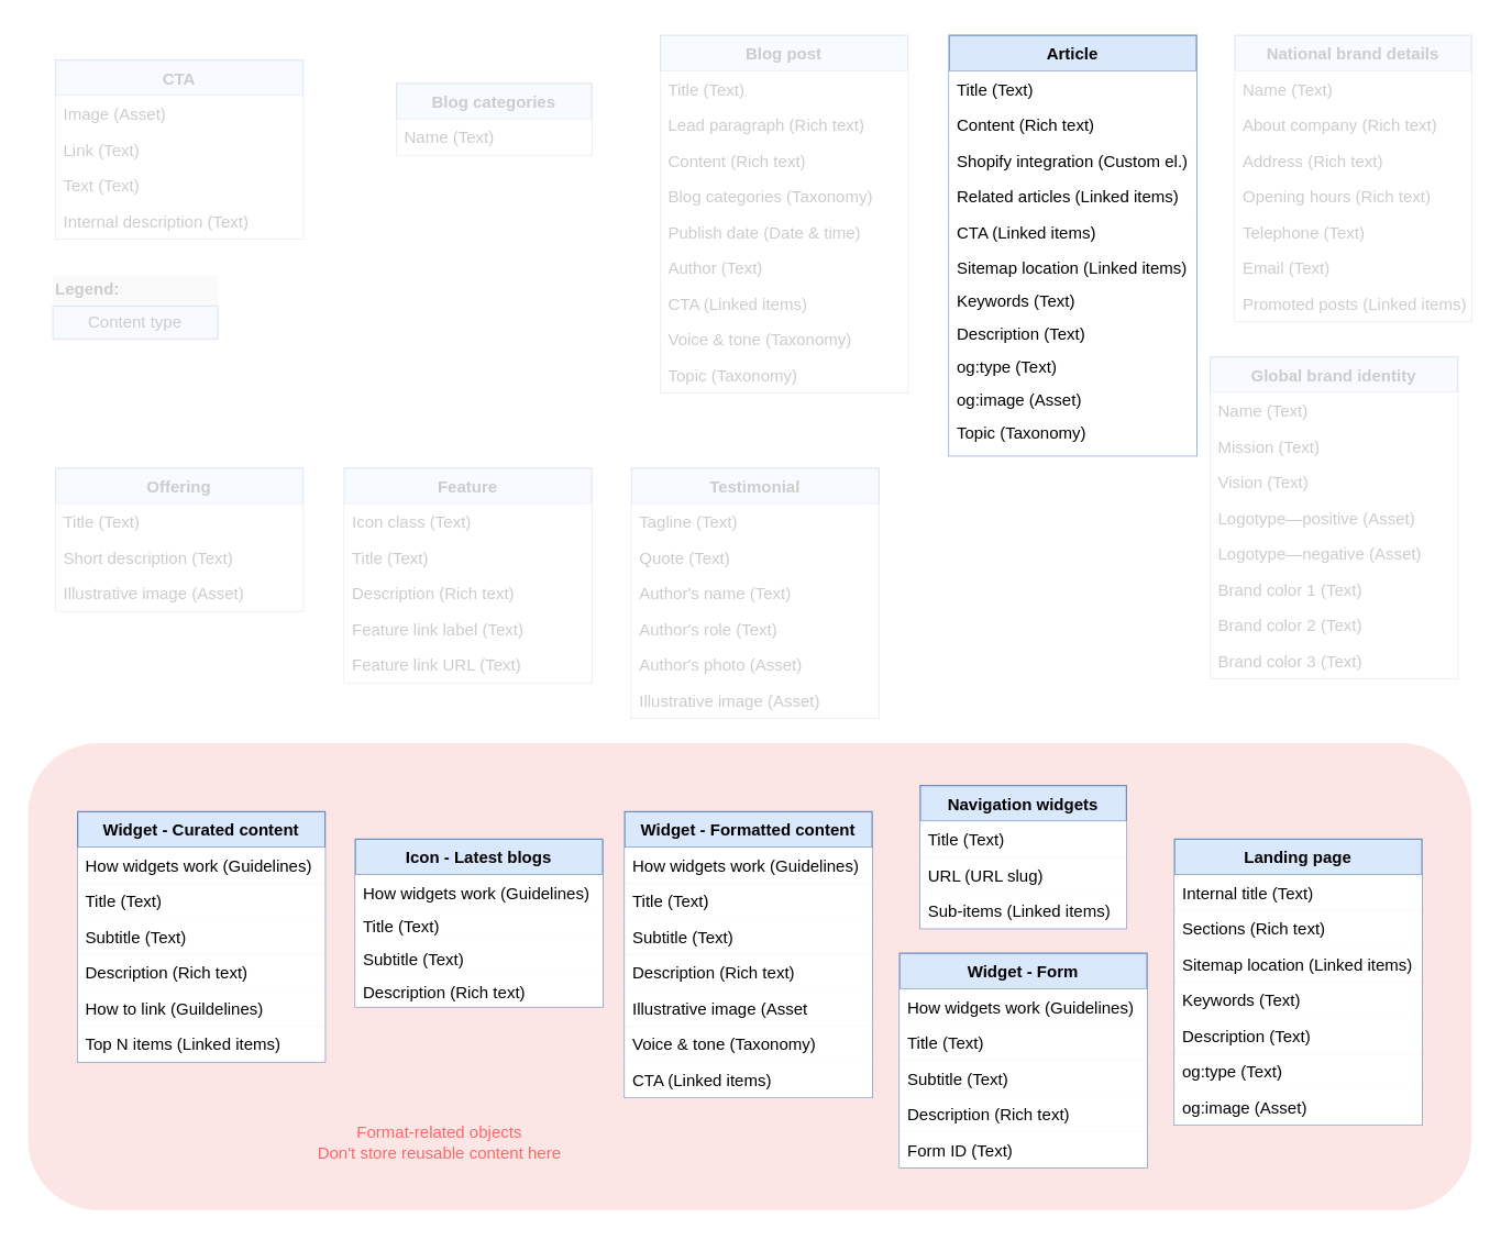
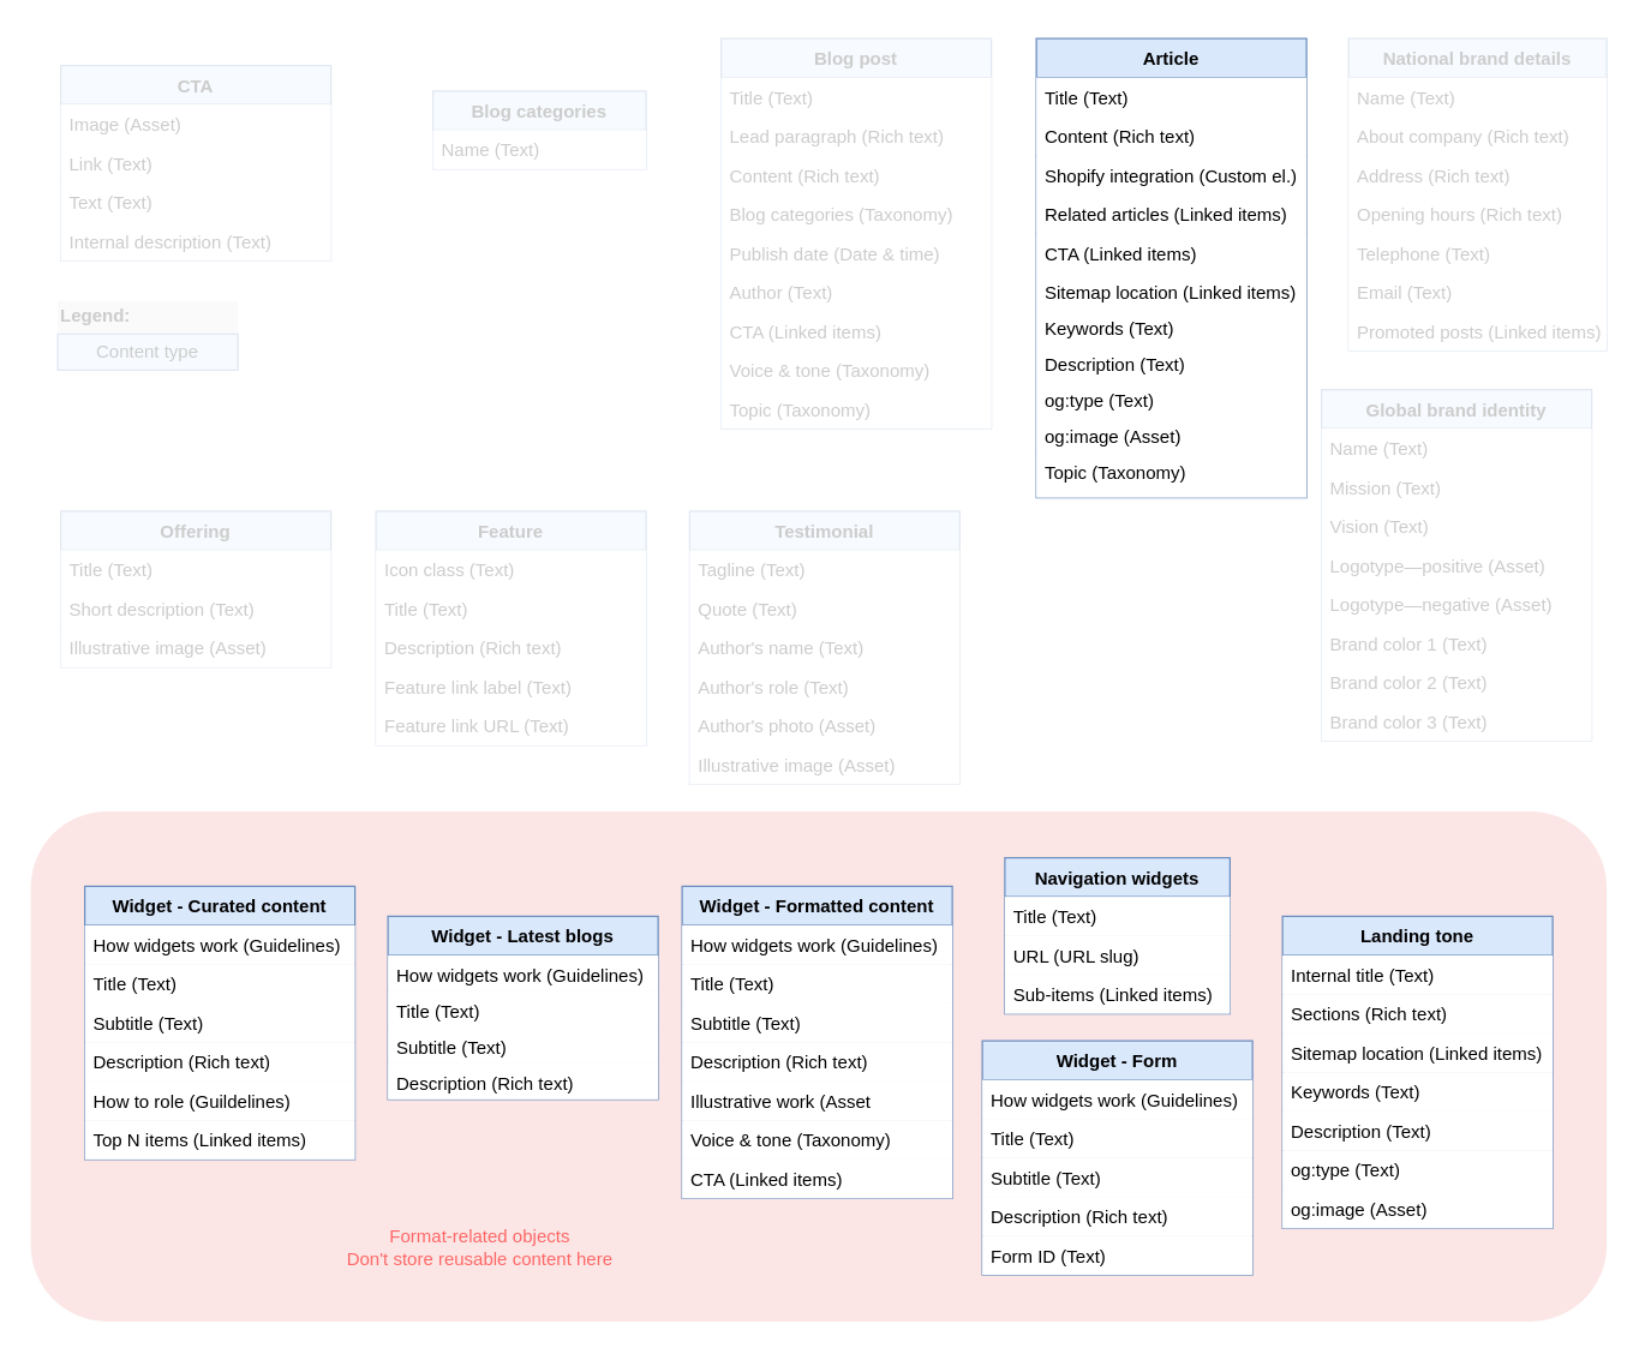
- <mxCell id="77" value="Icon - Latest blogs" style="swimlane;fontStyle=1;align=center;verticalAlign=top;childLayout=stackLayout;horizontal=1;startSize=26;horizontalStack=0;resizeParent=1;resizeLast=0;collapsible=1;marginBottom=0;rounded=0;shadow=0;strokeWidth=1;fillColor=#dae8fc;strokeColor=#6c8ebf;" parent="1" vertex="1"><mxGeometry x="258" y="610" width="180" height="122" as="geometry"><mxRectangle x="230" y="140" width="160" height="26" as="alternateBounds" /></mxGeometry></mxCell>
+ <mxCell id="77" value="Widget - Latest blogs" style="swimlane;fontStyle=1;align=center;verticalAlign=top;childLayout=stackLayout;horizontal=1;startSize=26;horizontalStack=0;resizeParent=1;resizeLast=0;collapsible=1;marginBottom=0;rounded=0;shadow=0;strokeWidth=1;fillColor=#dae8fc;strokeColor=#6c8ebf;" parent="1" vertex="1"><mxGeometry x="258" y="610" width="180" height="122" as="geometry"><mxRectangle x="230" y="140" width="160" height="26" as="alternateBounds" /></mxGeometry></mxCell>
- <mxCell id="97" value="Landing page" style="swimlane;fontStyle=1;align=center;verticalAlign=top;childLayout=stackLayout;horizontal=1;startSize=26;horizontalStack=0;resizeParent=1;resizeLast=0;collapsible=1;marginBottom=0;rounded=0;shadow=0;strokeWidth=1;fillColor=#dae8fc;strokeColor=#6c8ebf;" parent="1" vertex="1"><mxGeometry x="854" y="610" width="180" height="208" as="geometry"><mxRectangle x="230" y="140" width="160" height="26" as="alternateBounds" /></mxGeometry></mxCell>
+ <mxCell id="97" value="Landing tone" style="swimlane;fontStyle=1;align=center;verticalAlign=top;childLayout=stackLayout;horizontal=1;startSize=26;horizontalStack=0;resizeParent=1;resizeLast=0;collapsible=1;marginBottom=0;rounded=0;shadow=0;strokeWidth=1;fillColor=#dae8fc;strokeColor=#6c8ebf;" parent="1" vertex="1"><mxGeometry x="854" y="610" width="180" height="208" as="geometry"><mxRectangle x="230" y="140" width="160" height="26" as="alternateBounds" /></mxGeometry></mxCell>
- <mxCell id="95" value="How to link (Guildelines)" style="text;align=left;verticalAlign=top;spacingLeft=4;spacingRight=4;overflow=hidden;rotatable=0;points=[[0,0.5],[1,0.5]];portConstraint=eastwest;fillColor=#ffffff;strokeColor=none;" parent="90" vertex="1"><mxGeometry y="130" width="180" height="26" as="geometry" /></mxCell>
+ <mxCell id="95" value="How to role (Guildelines)" style="text;align=left;verticalAlign=top;spacingLeft=4;spacingRight=4;overflow=hidden;rotatable=0;points=[[0,0.5],[1,0.5]];portConstraint=eastwest;fillColor=#ffffff;strokeColor=none;" parent="90" vertex="1"><mxGeometry y="130" width="180" height="26" as="geometry" /></mxCell>
- <mxCell id="87" value="Illustrative image (Asset" style="text;align=left;verticalAlign=top;spacingLeft=4;spacingRight=4;overflow=hidden;rotatable=0;points=[[0,0.5],[1,0.5]];portConstraint=eastwest;fillColor=#ffffff;" parent="82" vertex="1"><mxGeometry y="130" width="180" height="26" as="geometry" /></mxCell>
+ <mxCell id="87" value="Illustrative work (Asset" style="text;align=left;verticalAlign=top;spacingLeft=4;spacingRight=4;overflow=hidden;rotatable=0;points=[[0,0.5],[1,0.5]];portConstraint=eastwest;fillColor=#ffffff;" parent="82" vertex="1"><mxGeometry y="130" width="180" height="26" as="geometry" /></mxCell>
